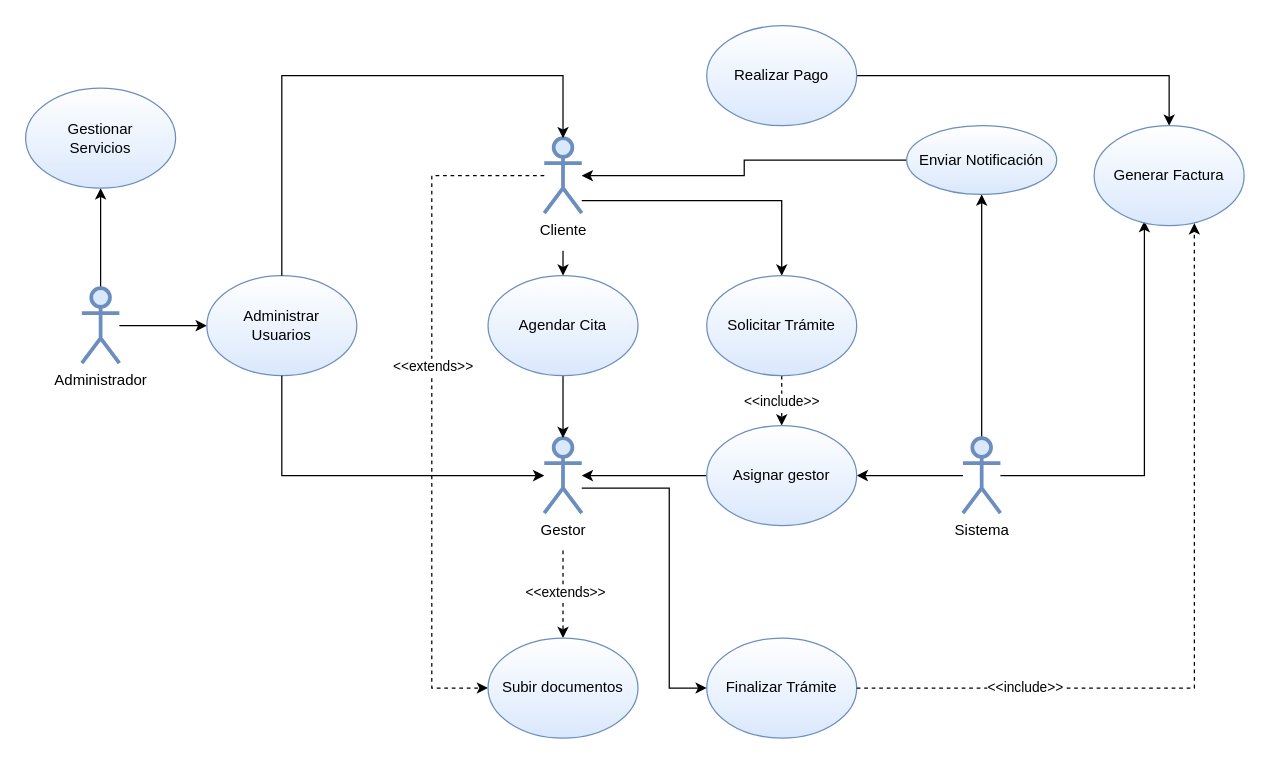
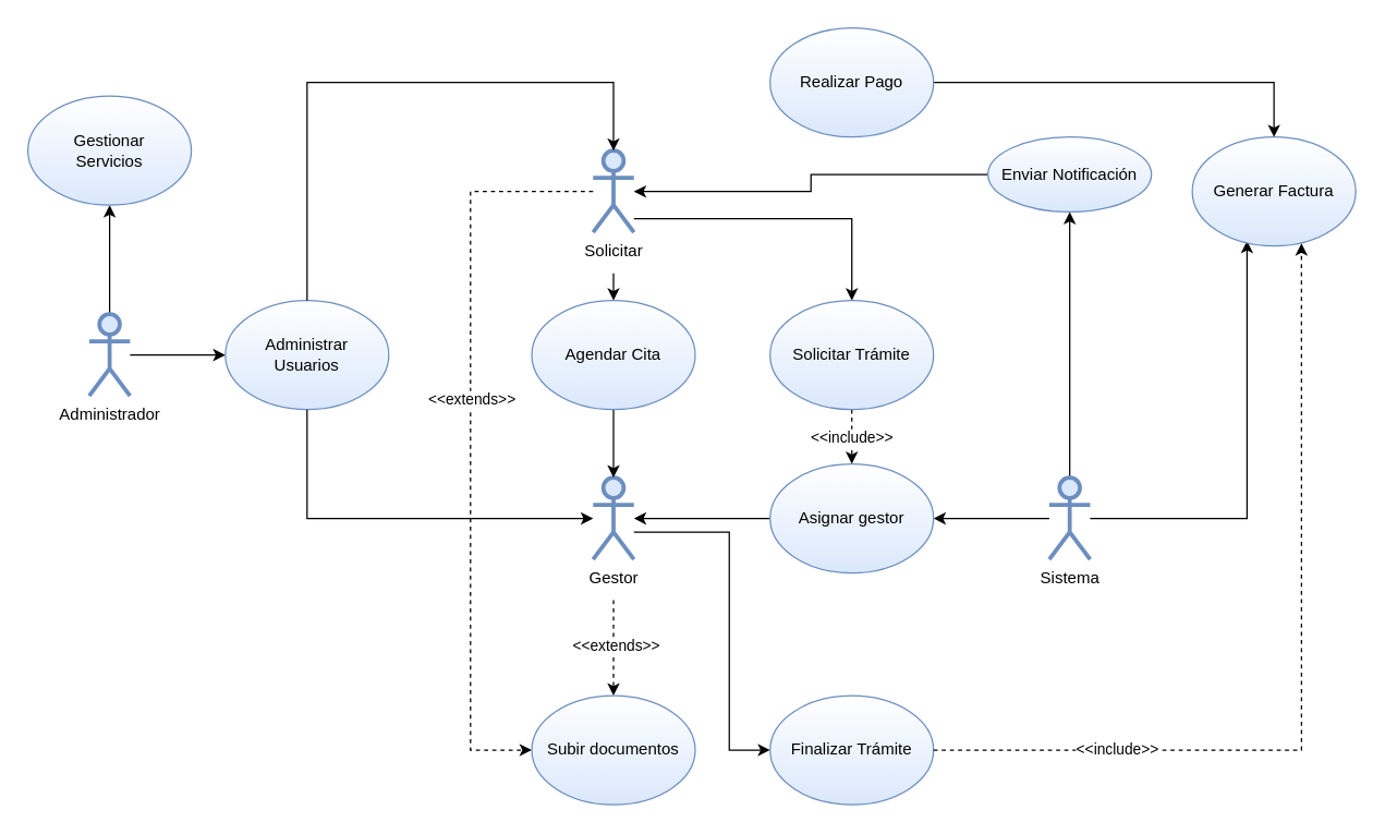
- <mxCell id="7" value="Cliente&lt;div&gt;&lt;br&gt;&lt;/div&gt;" style="shape=umlActor;verticalLabelPosition=bottom;verticalAlign=top;html=1;outlineConnect=0;fillColor=#dae8fc;strokeColor=#6c8ebf;strokeWidth=3;" vertex="1" parent="1"><mxGeometry x="435" y="110" width="30" height="60" as="geometry" /></mxCell>
+ <mxCell id="7" value="Solicitar&lt;div&gt;&lt;br&gt;&lt;/div&gt;" style="shape=umlActor;verticalLabelPosition=bottom;verticalAlign=top;html=1;outlineConnect=0;fillColor=#dae8fc;strokeColor=#6c8ebf;strokeWidth=3;" vertex="1" parent="1"><mxGeometry x="435" y="110" width="30" height="60" as="geometry" /></mxCell>
